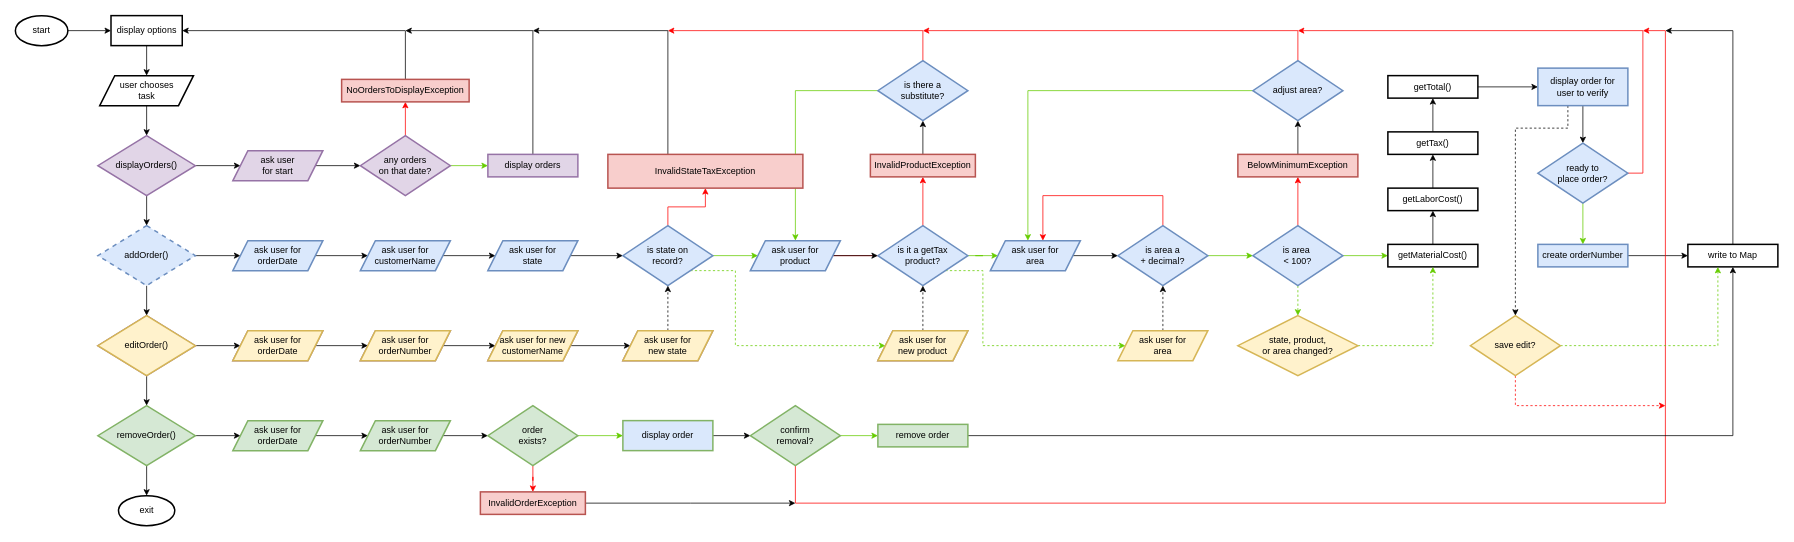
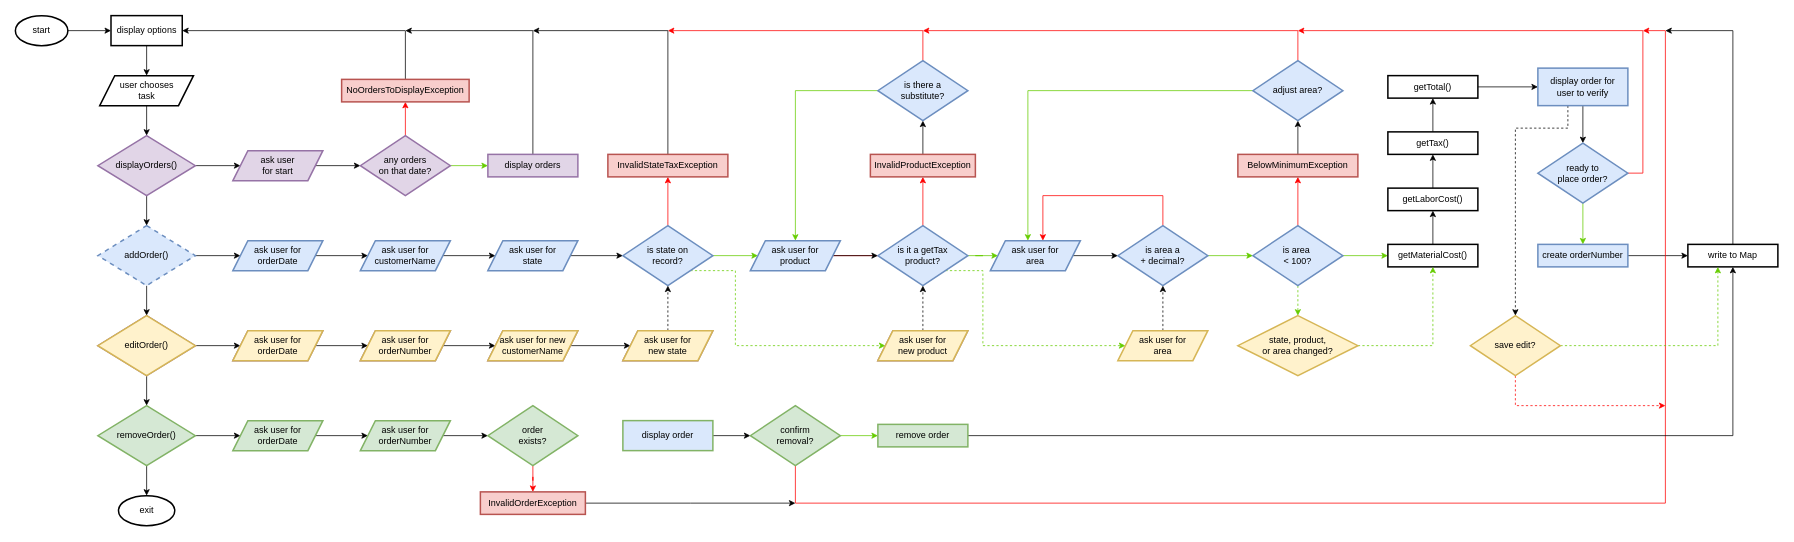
- <mxCell id="102" value="InvalidStateTaxException" style="whiteSpace=wrap;html=1;strokeWidth=2;fillColor=#f8cecc;strokeColor=#b85450;" parent="1" vertex="1"><mxGeometry x="810" y="205" width="260" height="45" as="geometry" /></mxCell>
+ <mxCell id="102" value="InvalidStateTaxException" style="whiteSpace=wrap;html=1;strokeWidth=2;fillColor=#f8cecc;strokeColor=#b85450;" parent="1" vertex="1"><mxGeometry x="810" y="205" width="160" height="30" as="geometry" /></mxCell>
- <mxCell id="93" style="edgeStyle=orthogonalEdgeStyle;rounded=0;orthogonalLoop=1;jettySize=auto;html=1;strokeColor=#66CC00;" parent="1" source="95" target="89" edge="1"><mxGeometry relative="1" as="geometry" /></mxCell>
